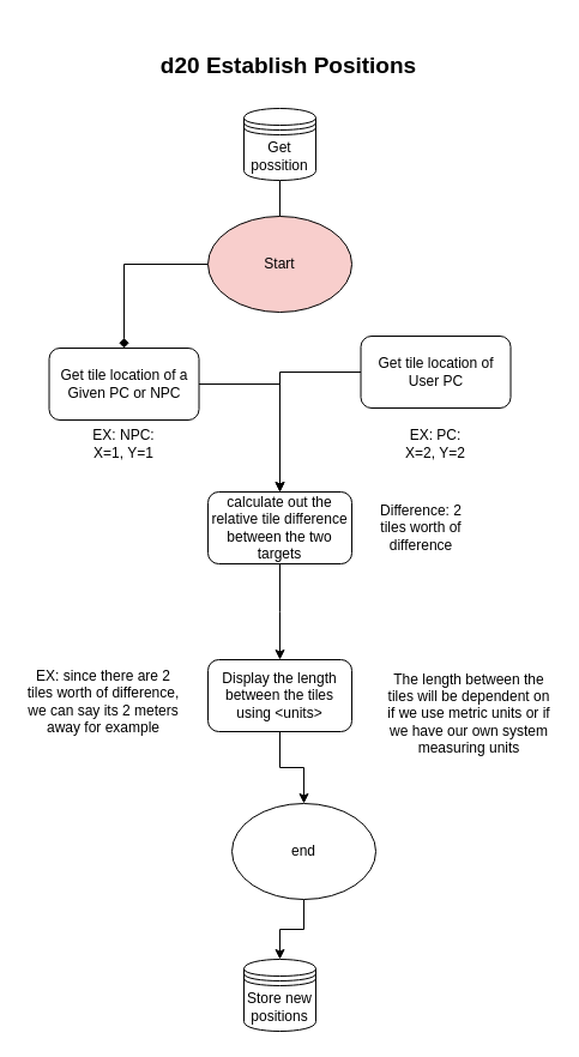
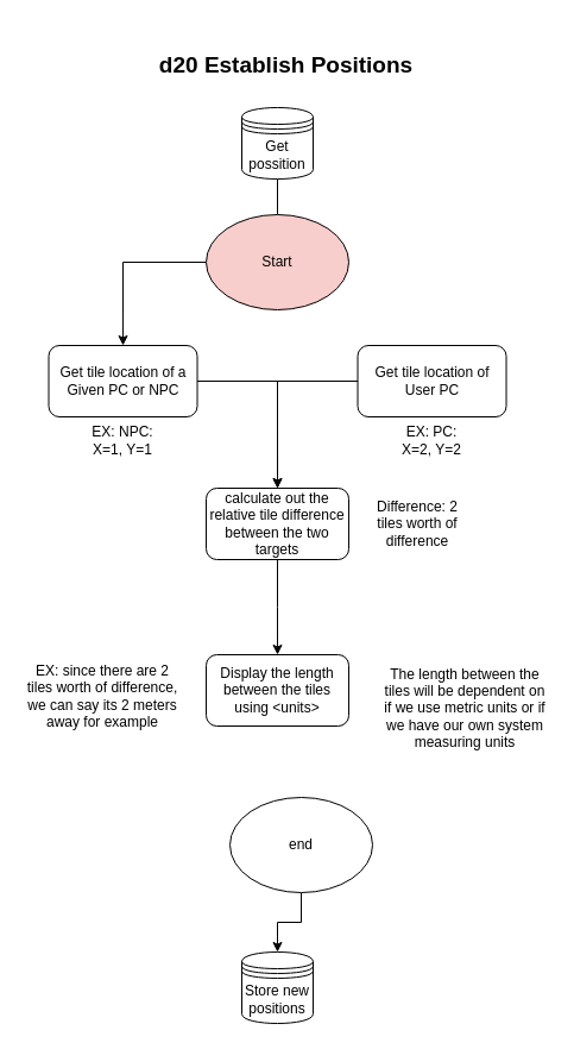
- <mxCell id="15" style="edgeStyle=orthogonalEdgeStyle;rounded=0;orthogonalLoop=1;jettySize=auto;html=1;entryX=0.5;entryY=0;entryDx=0;entryDy=0;endArrow=diamond;" parent="1" source="16" target="3" edge="1"><mxGeometry relative="1" as="geometry" /></mxCell>
+ <mxCell id="15" style="edgeStyle=orthogonalEdgeStyle;rounded=0;orthogonalLoop=1;jettySize=auto;html=1;entryX=0.5;entryY=0;entryDx=0;entryDy=0;" parent="1" source="16" target="3" edge="1"><mxGeometry relative="1" as="geometry" /></mxCell>
- <mxCell id="5" value="Get tile location of User PC" style="rounded=1;whiteSpace=wrap;html=1;" parent="1" vertex="1"><mxGeometry x="300.52" y="280" width="125" height="60" as="geometry" /></mxCell>
+ <mxCell id="5" value="Get tile location of User PC" style="rounded=1;whiteSpace=wrap;html=1;" parent="1" vertex="1"><mxGeometry x="300.52" y="290" width="125" height="60" as="geometry" /></mxCell>
- <mxCell id="12" style="edgeStyle=orthogonalEdgeStyle;rounded=0;orthogonalLoop=1;jettySize=auto;html=1;entryX=0.5;entryY=0;entryDx=0;entryDy=0;" parent="1" source="13" target="18" edge="1"><mxGeometry relative="1" as="geometry" /></mxCell>
